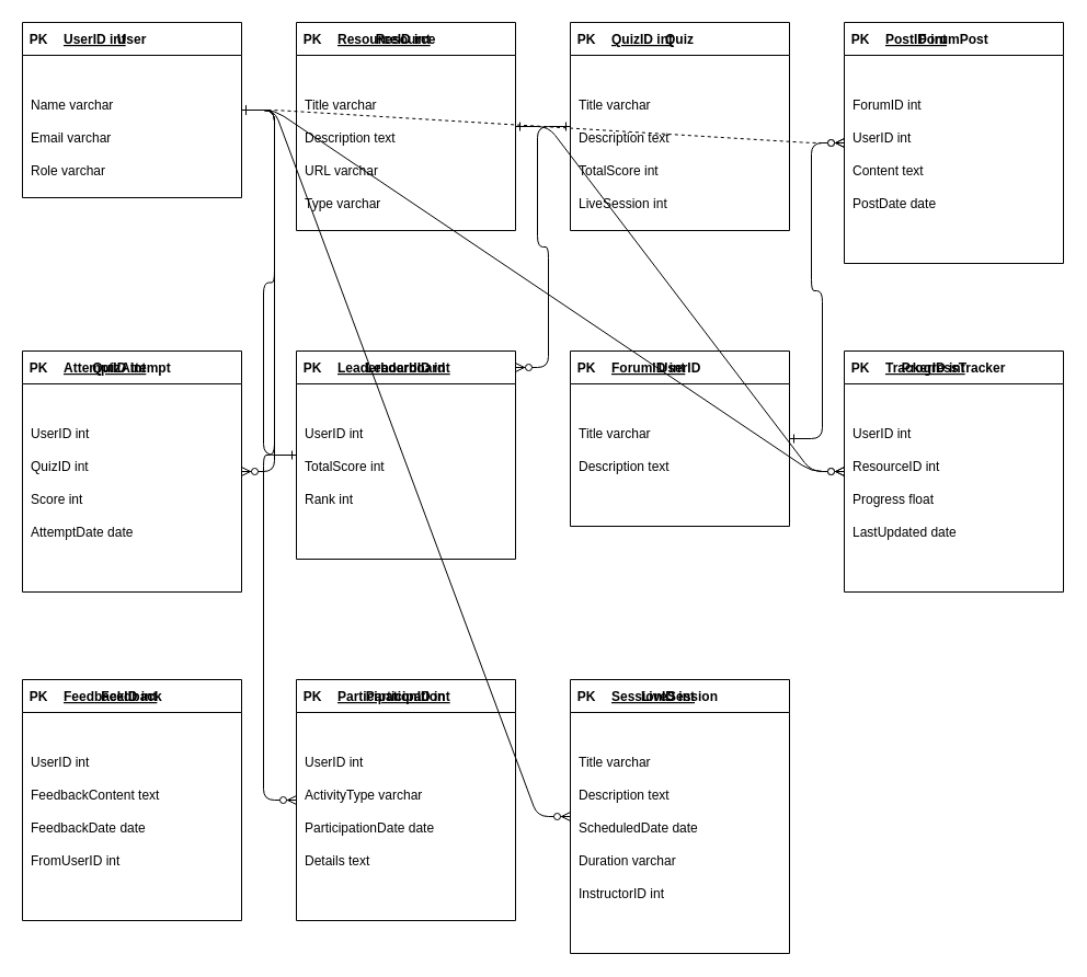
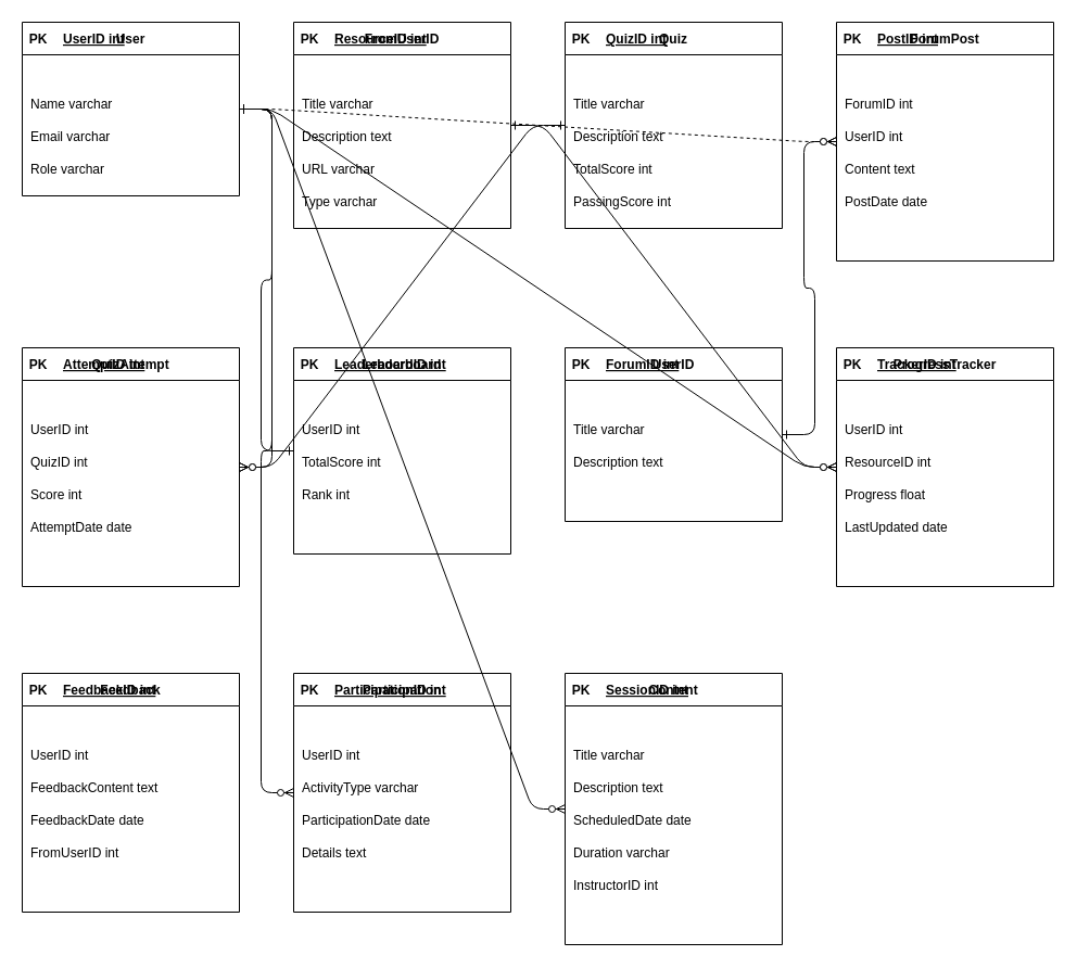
- <mxCell id="8" value="Resource" style="shape=table;startSize=30;container=1;collapsible=1;childLayout=tableLayout;fixedRows=1;rowLines=0;fontStyle=1;align=center;resizeLast=1;" vertex="1" parent="1"><mxGeometry x="270" y="20" width="200" height="190" as="geometry" /></mxCell>
+ <mxCell id="8" value="FromUserID" style="shape=table;startSize=30;container=1;collapsible=1;childLayout=tableLayout;fixedRows=1;rowLines=0;fontStyle=1;align=center;resizeLast=1;" vertex="1" parent="1"><mxGeometry x="270" y="20" width="200" height="190" as="geometry" /></mxCell>
- <mxCell id="21" value="LiveSession int" style="shape=partialRectangle;overflow=hidden;connectable=0;fillColor=none;top=0;left=0;bottom=0;right=0;align=left;spacingLeft=6;" vertex="1" parent="15"><mxGeometry y="150" width="200" height="30" as="geometry" /></mxCell>
+ <mxCell id="21" value="PassingScore int" style="shape=partialRectangle;overflow=hidden;connectable=0;fillColor=none;top=0;left=0;bottom=0;right=0;align=left;spacingLeft=6;" vertex="1" parent="15"><mxGeometry y="150" width="200" height="30" as="geometry" /></mxCell>
- <mxCell id="82" style="edgeStyle=entityRelationEdgeStyle;endArrow=ERzeroToMany;startArrow=ERone;endFill=1;startFill=0;" parent="1" source="15" target="31" edge="1"><mxGeometry relative="1" as="geometry" /></mxCell>
+ <mxCell id="82" style="edgeStyle=entityRelationEdgeStyle;endArrow=ERzeroToMany;startArrow=ERone;endFill=1;startFill=0;" parent="1" source="15" target="22" edge="1"><mxGeometry relative="1" as="geometry" /></mxCell>
- <mxCell id="68" value="LiveSession" style="shape=table;startSize=30;container=1;collapsible=1;childLayout=tableLayout;fixedRows=1;rowLines=0;fontStyle=1;align=center;resizeLast=1;" vertex="1" parent="1"><mxGeometry x="520" y="620" width="200" height="250" as="geometry" /></mxCell>
+ <mxCell id="68" value="Content" style="shape=table;startSize=30;container=1;collapsible=1;childLayout=tableLayout;fixedRows=1;rowLines=0;fontStyle=1;align=center;resizeLast=1;" vertex="1" parent="1"><mxGeometry x="520" y="620" width="200" height="250" as="geometry" /></mxCell>
